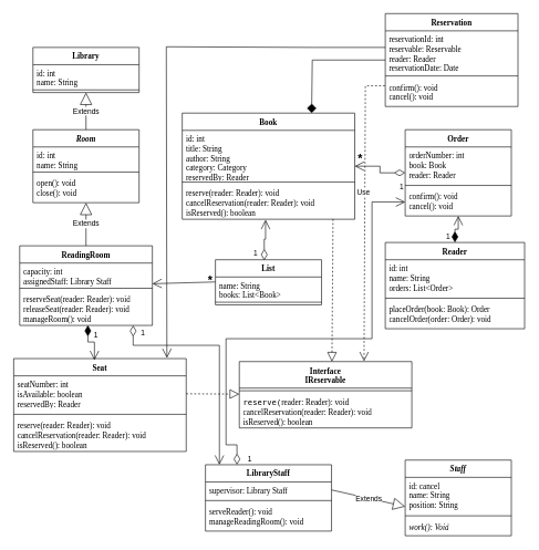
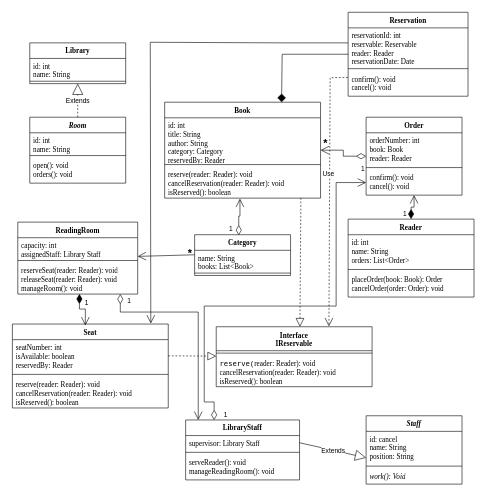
- <mxCell id="47" value="Extends" style="endArrow=block;endSize=16;endFill=0;html=1;rounded=0;exitX=0.5;exitY=0;exitDx=0;exitDy=0;entryX=0.5;entryY=1;entryDx=0;entryDy=0;" edge="1" parent="1" source="31" target="2"><mxGeometry width="160" relative="1" as="geometry"><mxPoint x="300" y="390" as="sourcePoint" /><mxPoint x="460" y="390" as="targetPoint" /></mxGeometry></mxCell>
+ <mxCell id="47" value="Extends" style="endArrow=block;endSize=16;endFill=0;html=1;rounded=0;exitX=0.5;exitY=0;exitDx=0;exitDy=0;entryX=0.5;entryY=1;entryDx=0;entryDy=0;dashed=1;" edge="1" parent="1" source="31" target="2"><mxGeometry width="160" relative="1" as="geometry"><mxPoint x="300" y="390" as="sourcePoint" /><mxPoint x="460" y="390" as="targetPoint" /></mxGeometry></mxCell>
- <mxCell id="34" value="open(): void&lt;div&gt;close(): void&lt;/div&gt;" style="text;strokeColor=none;fillColor=none;align=left;verticalAlign=top;spacingLeft=4;spacingRight=4;overflow=hidden;rotatable=0;points=[[0,0.5],[1,0.5]];portConstraint=eastwest;whiteSpace=wrap;html=1;fontFamily=Verdana;" vertex="1" parent="31"><mxGeometry y="68" width="160" height="42" as="geometry" /></mxCell>
+ <mxCell id="34" value="open(): void&lt;div&gt;orders(): void&lt;/div&gt;" style="text;strokeColor=none;fillColor=none;align=left;verticalAlign=top;spacingLeft=4;spacingRight=4;overflow=hidden;rotatable=0;points=[[0,0.5],[1,0.5]];portConstraint=eastwest;whiteSpace=wrap;html=1;fontFamily=Verdana;" vertex="1" parent="31"><mxGeometry y="68" width="160" height="42" as="geometry" /></mxCell>
- <mxCell id="50" value="Extends" style="endArrow=block;endSize=16;endFill=0;html=1;rounded=0;exitX=0.5;exitY=0;exitDx=0;exitDy=0;" edge="1" parent="1" source="35" target="31"><mxGeometry width="160" relative="1" as="geometry"><mxPoint x="300" y="410" as="sourcePoint" /><mxPoint x="460" y="410" as="targetPoint" /></mxGeometry></mxCell>
- <mxCell id="20" value="List" style="swimlane;fontStyle=1;align=center;verticalAlign=top;childLayout=stackLayout;horizontal=1;startSize=26;horizontalStack=0;resizeParent=1;resizeParentMax=0;resizeLast=0;collapsible=1;marginBottom=0;whiteSpace=wrap;html=1;fontFamily=Verdana;" vertex="1" parent="1"><mxGeometry x="324" y="391" width="160" height="68" as="geometry" /></mxCell>
+ <mxCell id="20" value="Category" style="swimlane;fontStyle=1;align=center;verticalAlign=top;childLayout=stackLayout;horizontal=1;startSize=26;horizontalStack=0;resizeParent=1;resizeParentMax=0;resizeLast=0;collapsible=1;marginBottom=0;whiteSpace=wrap;html=1;fontFamily=Verdana;" vertex="1" parent="1"><mxGeometry x="324" y="391" width="160" height="68" as="geometry" /></mxCell>
